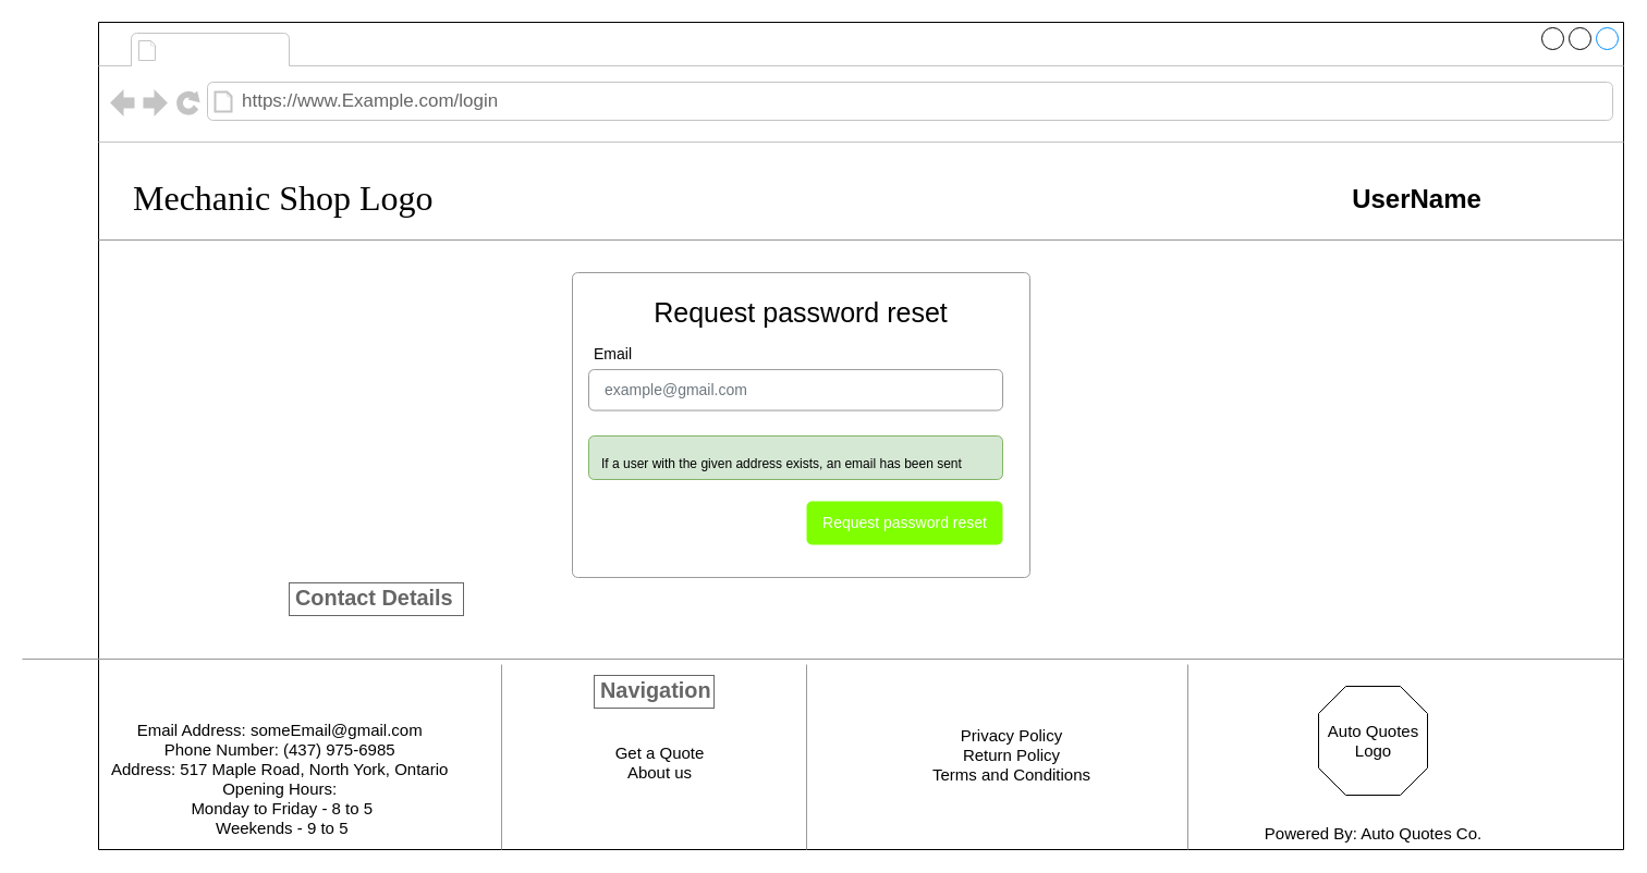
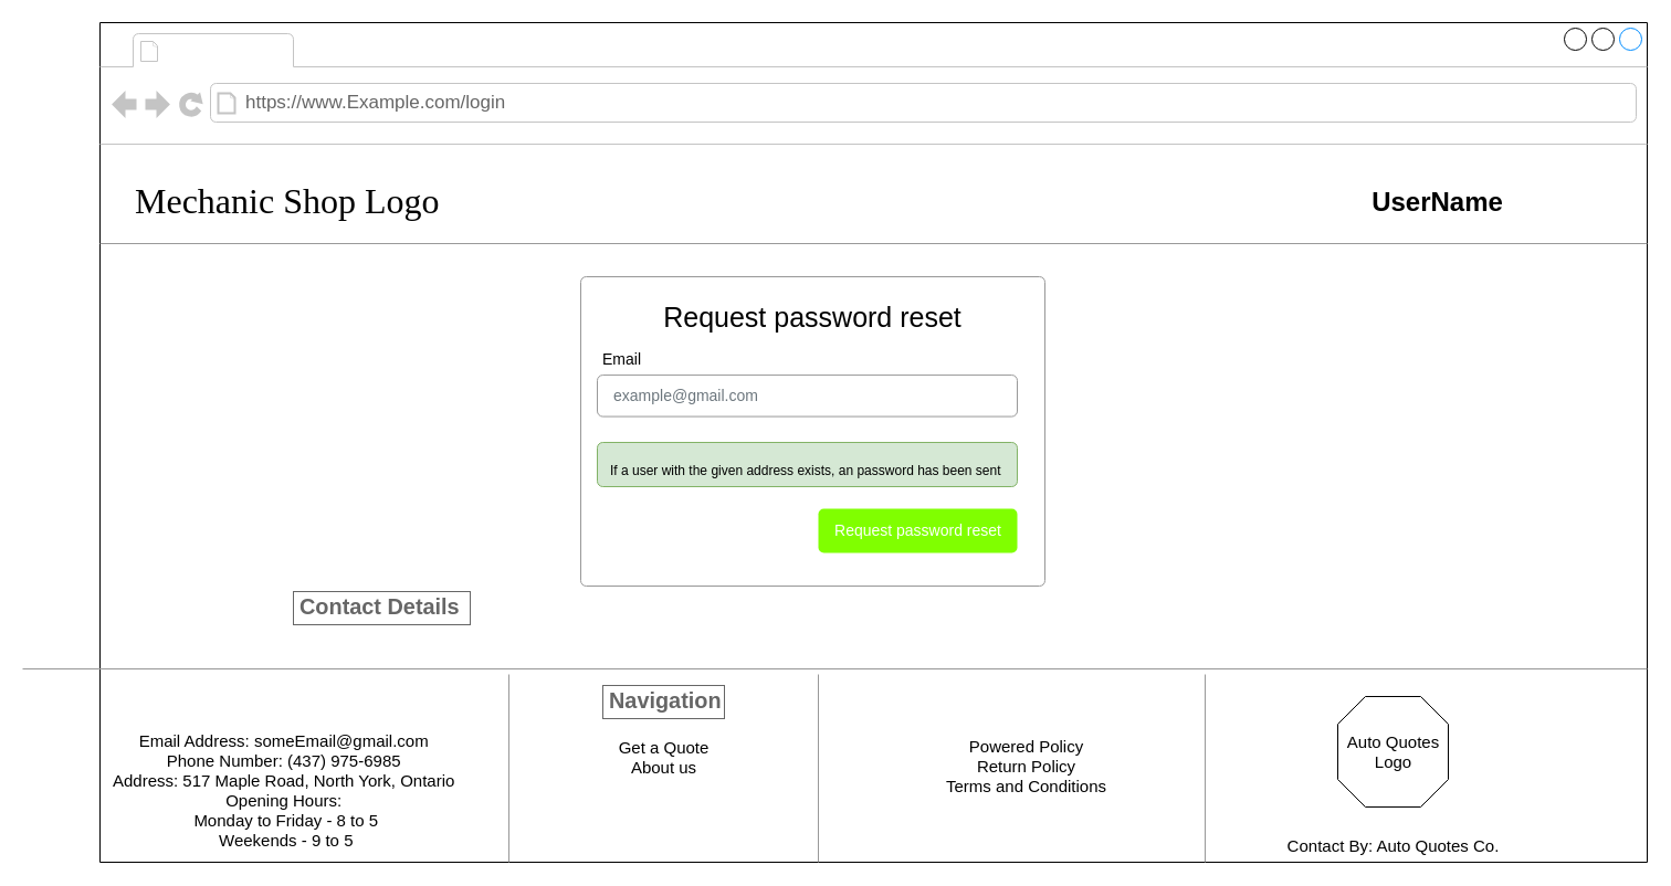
- <mxCell id="10" value="&lt;font style=&quot;font-size: 12px; line-height: 1.2;&quot;&gt;If a user with the given address exists, an email has been sent&lt;/font&gt;" style="html=1;shadow=0;dashed=0;shape=mxgraph.bootstrap.rrect;rSize=5;strokeColor=#82b366;strokeWidth=1;fillColor=#d5e8d4;whiteSpace=wrap;align=left;verticalAlign=middle;spacingLeft=10;fontSize=25;" parent="2" vertex="1"><mxGeometry x="450" y="380" width="380" height="40" as="geometry" /></mxCell>
+ <mxCell id="10" value="&lt;font style=&quot;font-size: 12px; line-height: 1.2;&quot;&gt;If a user with the given address exists, an password has been sent&lt;/font&gt;" style="html=1;shadow=0;dashed=0;shape=mxgraph.bootstrap.rrect;rSize=5;strokeColor=#82b366;strokeWidth=1;fillColor=#d5e8d4;whiteSpace=wrap;align=left;verticalAlign=middle;spacingLeft=10;fontSize=25;" parent="2" vertex="1"><mxGeometry x="450" y="380" width="380" height="40" as="geometry" /></mxCell>
- <mxCell id="17" value="Privacy Policy&lt;br&gt;Return Policy&lt;br&gt;Terms and Conditions" style="text;html=1;align=center;verticalAlign=top;resizable=0;points=[];autosize=1;strokeColor=none;fillColor=none;fontSize=15;" vertex="1" parent="2"><mxGeometry x="752.5" y="640" width="170" height="70" as="geometry" /></mxCell>
+ <mxCell id="17" value="Powered Policy&lt;br&gt;Return Policy&lt;br&gt;Terms and Conditions" style="text;html=1;align=center;verticalAlign=top;resizable=0;points=[];autosize=1;strokeColor=none;fillColor=none;fontSize=15;" vertex="1" parent="2"><mxGeometry x="752.5" y="640" width="170" height="70" as="geometry" /></mxCell>
- <mxCell id="23" value="Get a Quote&lt;br&gt;About us" style="text;html=1;align=center;verticalAlign=middle;resizable=0;points=[];autosize=1;strokeColor=none;fillColor=none;fontSize=15;" vertex="1" parent="2"><mxGeometry x="460" y="655" width="110" height="50" as="geometry" /></mxCell>
+ <mxCell id="23" value="Get a Quote&lt;br&gt;About us" style="text;html=1;align=center;verticalAlign=middle;resizable=0;points=[];autosize=1;strokeColor=none;fillColor=none;fontSize=15;" vertex="1" parent="2"><mxGeometry x="455" y="640" width="110" height="50" as="geometry" /></mxCell>
- <mxCell id="16" value="Powered By: Auto Quotes Co." style="text;html=1;align=center;verticalAlign=middle;resizable=0;points=[];autosize=1;strokeColor=none;fillColor=none;fontSize=15;" vertex="1" parent="2"><mxGeometry x="1060" y="730" width="220" height="30" as="geometry" /></mxCell>
+ <mxCell id="16" value="Contact By: Auto Quotes Co." style="text;html=1;align=center;verticalAlign=middle;resizable=0;points=[];autosize=1;strokeColor=none;fillColor=none;fontSize=15;" vertex="1" parent="2"><mxGeometry x="1060" y="730" width="220" height="30" as="geometry" /></mxCell>
